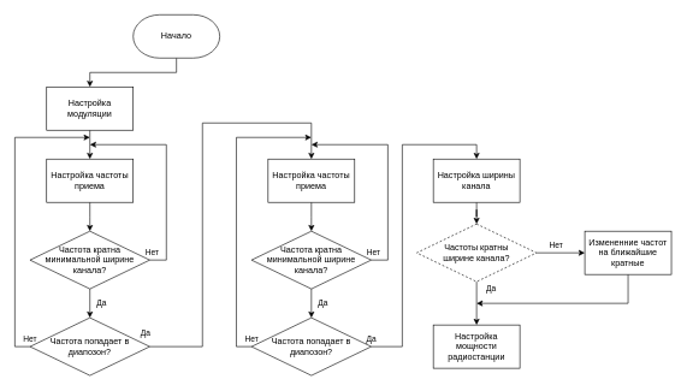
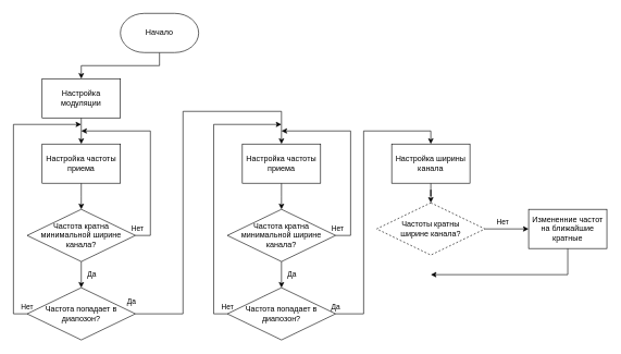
- <mxCell id="24" value="Да" style="edgeStyle=orthogonalEdgeStyle;rounded=0;orthogonalLoop=1;jettySize=auto;html=1;" edge="1" parent="1" source="26" target="27"><mxGeometry x="-0.667" y="20" relative="1" as="geometry"><mxPoint as="offset" /></mxGeometry></mxCell>
- <mxCell id="27" value="Настройка мощности радиостанции" style="rounded=0;whiteSpace=wrap;html=1;strokeWidth=1;" vertex="1" parent="1"><mxGeometry x="600" y="450" width="120" height="60" as="geometry" /></mxCell>
